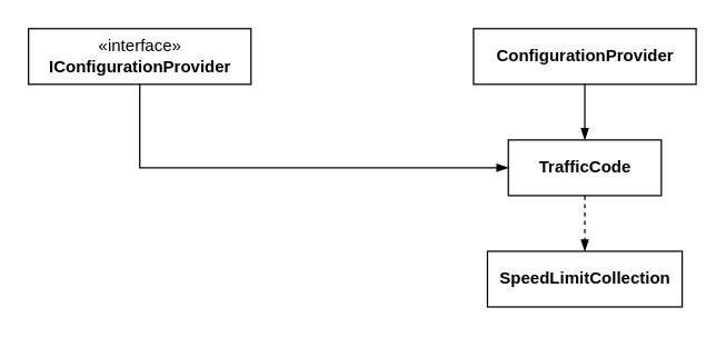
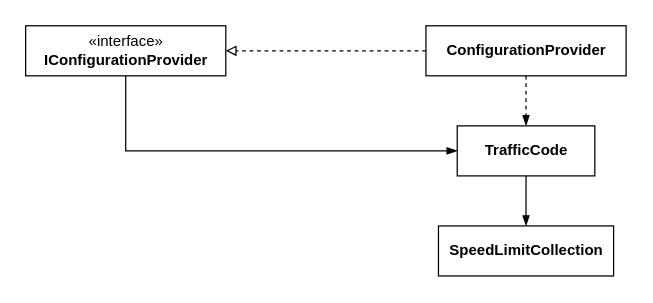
+ <mxCell id="4" style="edgeStyle=orthogonalEdgeStyle;rounded=0;orthogonalLoop=1;jettySize=auto;html=1;endArrow=block;endFill=0;dashed=1;" edge="1" parent="1" source="6" target="3"><mxGeometry relative="1" as="geometry" /></mxCell>
- <mxCell id="5" style="edgeStyle=orthogonalEdgeStyle;rounded=0;orthogonalLoop=1;jettySize=auto;html=1;endArrow=blockThin;endFill=1;" edge="1" parent="1" source="6" target="8"><mxGeometry relative="1" as="geometry" /></mxCell>
+ <mxCell id="5" style="edgeStyle=orthogonalEdgeStyle;rounded=0;orthogonalLoop=1;jettySize=auto;html=1;endArrow=blockThin;endFill=1;dashed=1;" edge="1" parent="1" source="6" target="8"><mxGeometry relative="1" as="geometry" /></mxCell>
- <mxCell id="7" style="edgeStyle=orthogonalEdgeStyle;rounded=0;orthogonalLoop=1;jettySize=auto;html=1;entryX=0.5;entryY=0;entryDx=0;entryDy=0;endArrow=blockThin;endFill=1;dashed=1;" edge="1" parent="1" source="8" target="9"><mxGeometry relative="1" as="geometry" /></mxCell>
+ <mxCell id="7" style="edgeStyle=orthogonalEdgeStyle;rounded=0;orthogonalLoop=1;jettySize=auto;html=1;entryX=0.5;entryY=0;entryDx=0;entryDy=0;endArrow=blockThin;endFill=1;" edge="1" parent="1" source="8" target="9"><mxGeometry relative="1" as="geometry" /></mxCell>
